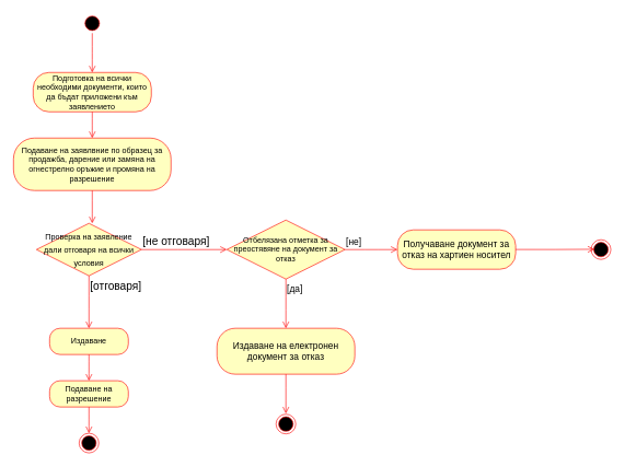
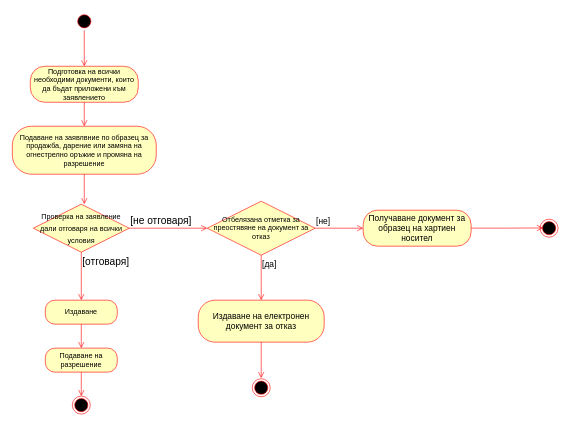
- <mxCell id="22" value="Получаване документ за отказ на хартиен носител" style="rounded=1;whiteSpace=wrap;html=1;arcSize=40;fontColor=#000000;fillColor=#ffffc0;strokeColor=#ff0000;labelBackgroundColor=none;fontFamily=Helvetica;fontSize=14;" vertex="1" parent="1"><mxGeometry x="605" y="350" width="180" height="60" as="geometry" /></mxCell>
+ <mxCell id="22" value="Получаване документ за образец на хартиен носител" style="rounded=1;whiteSpace=wrap;html=1;arcSize=40;fontColor=#000000;fillColor=#ffffc0;strokeColor=#ff0000;labelBackgroundColor=none;fontFamily=Helvetica;fontSize=14;" vertex="1" parent="1"><mxGeometry x="605" y="350" width="180" height="60" as="geometry" /></mxCell>
